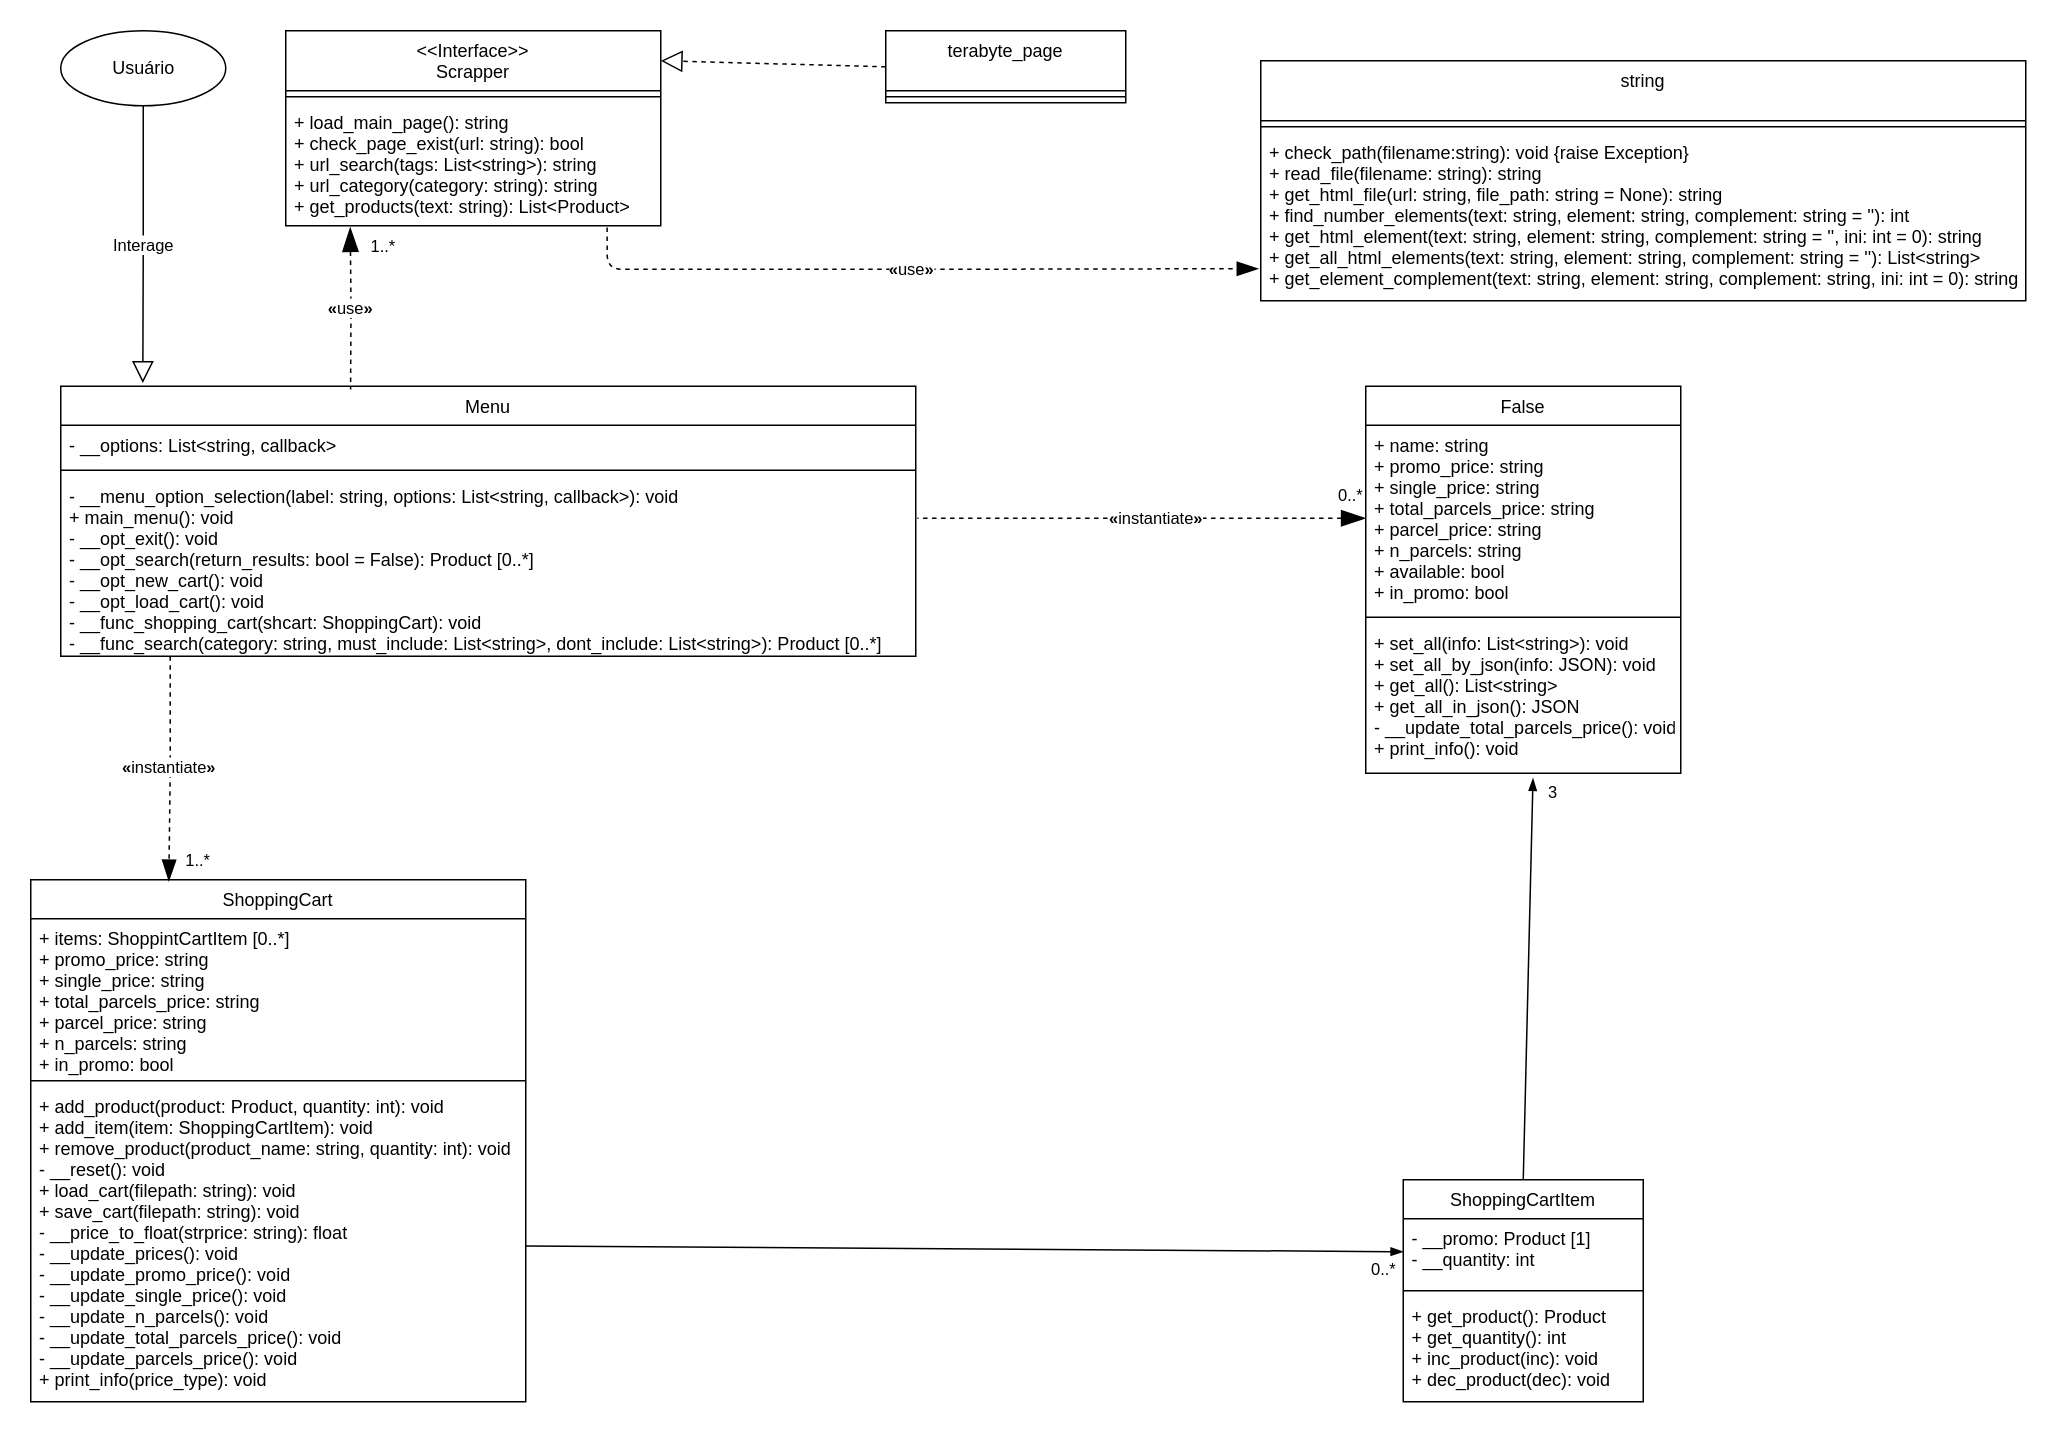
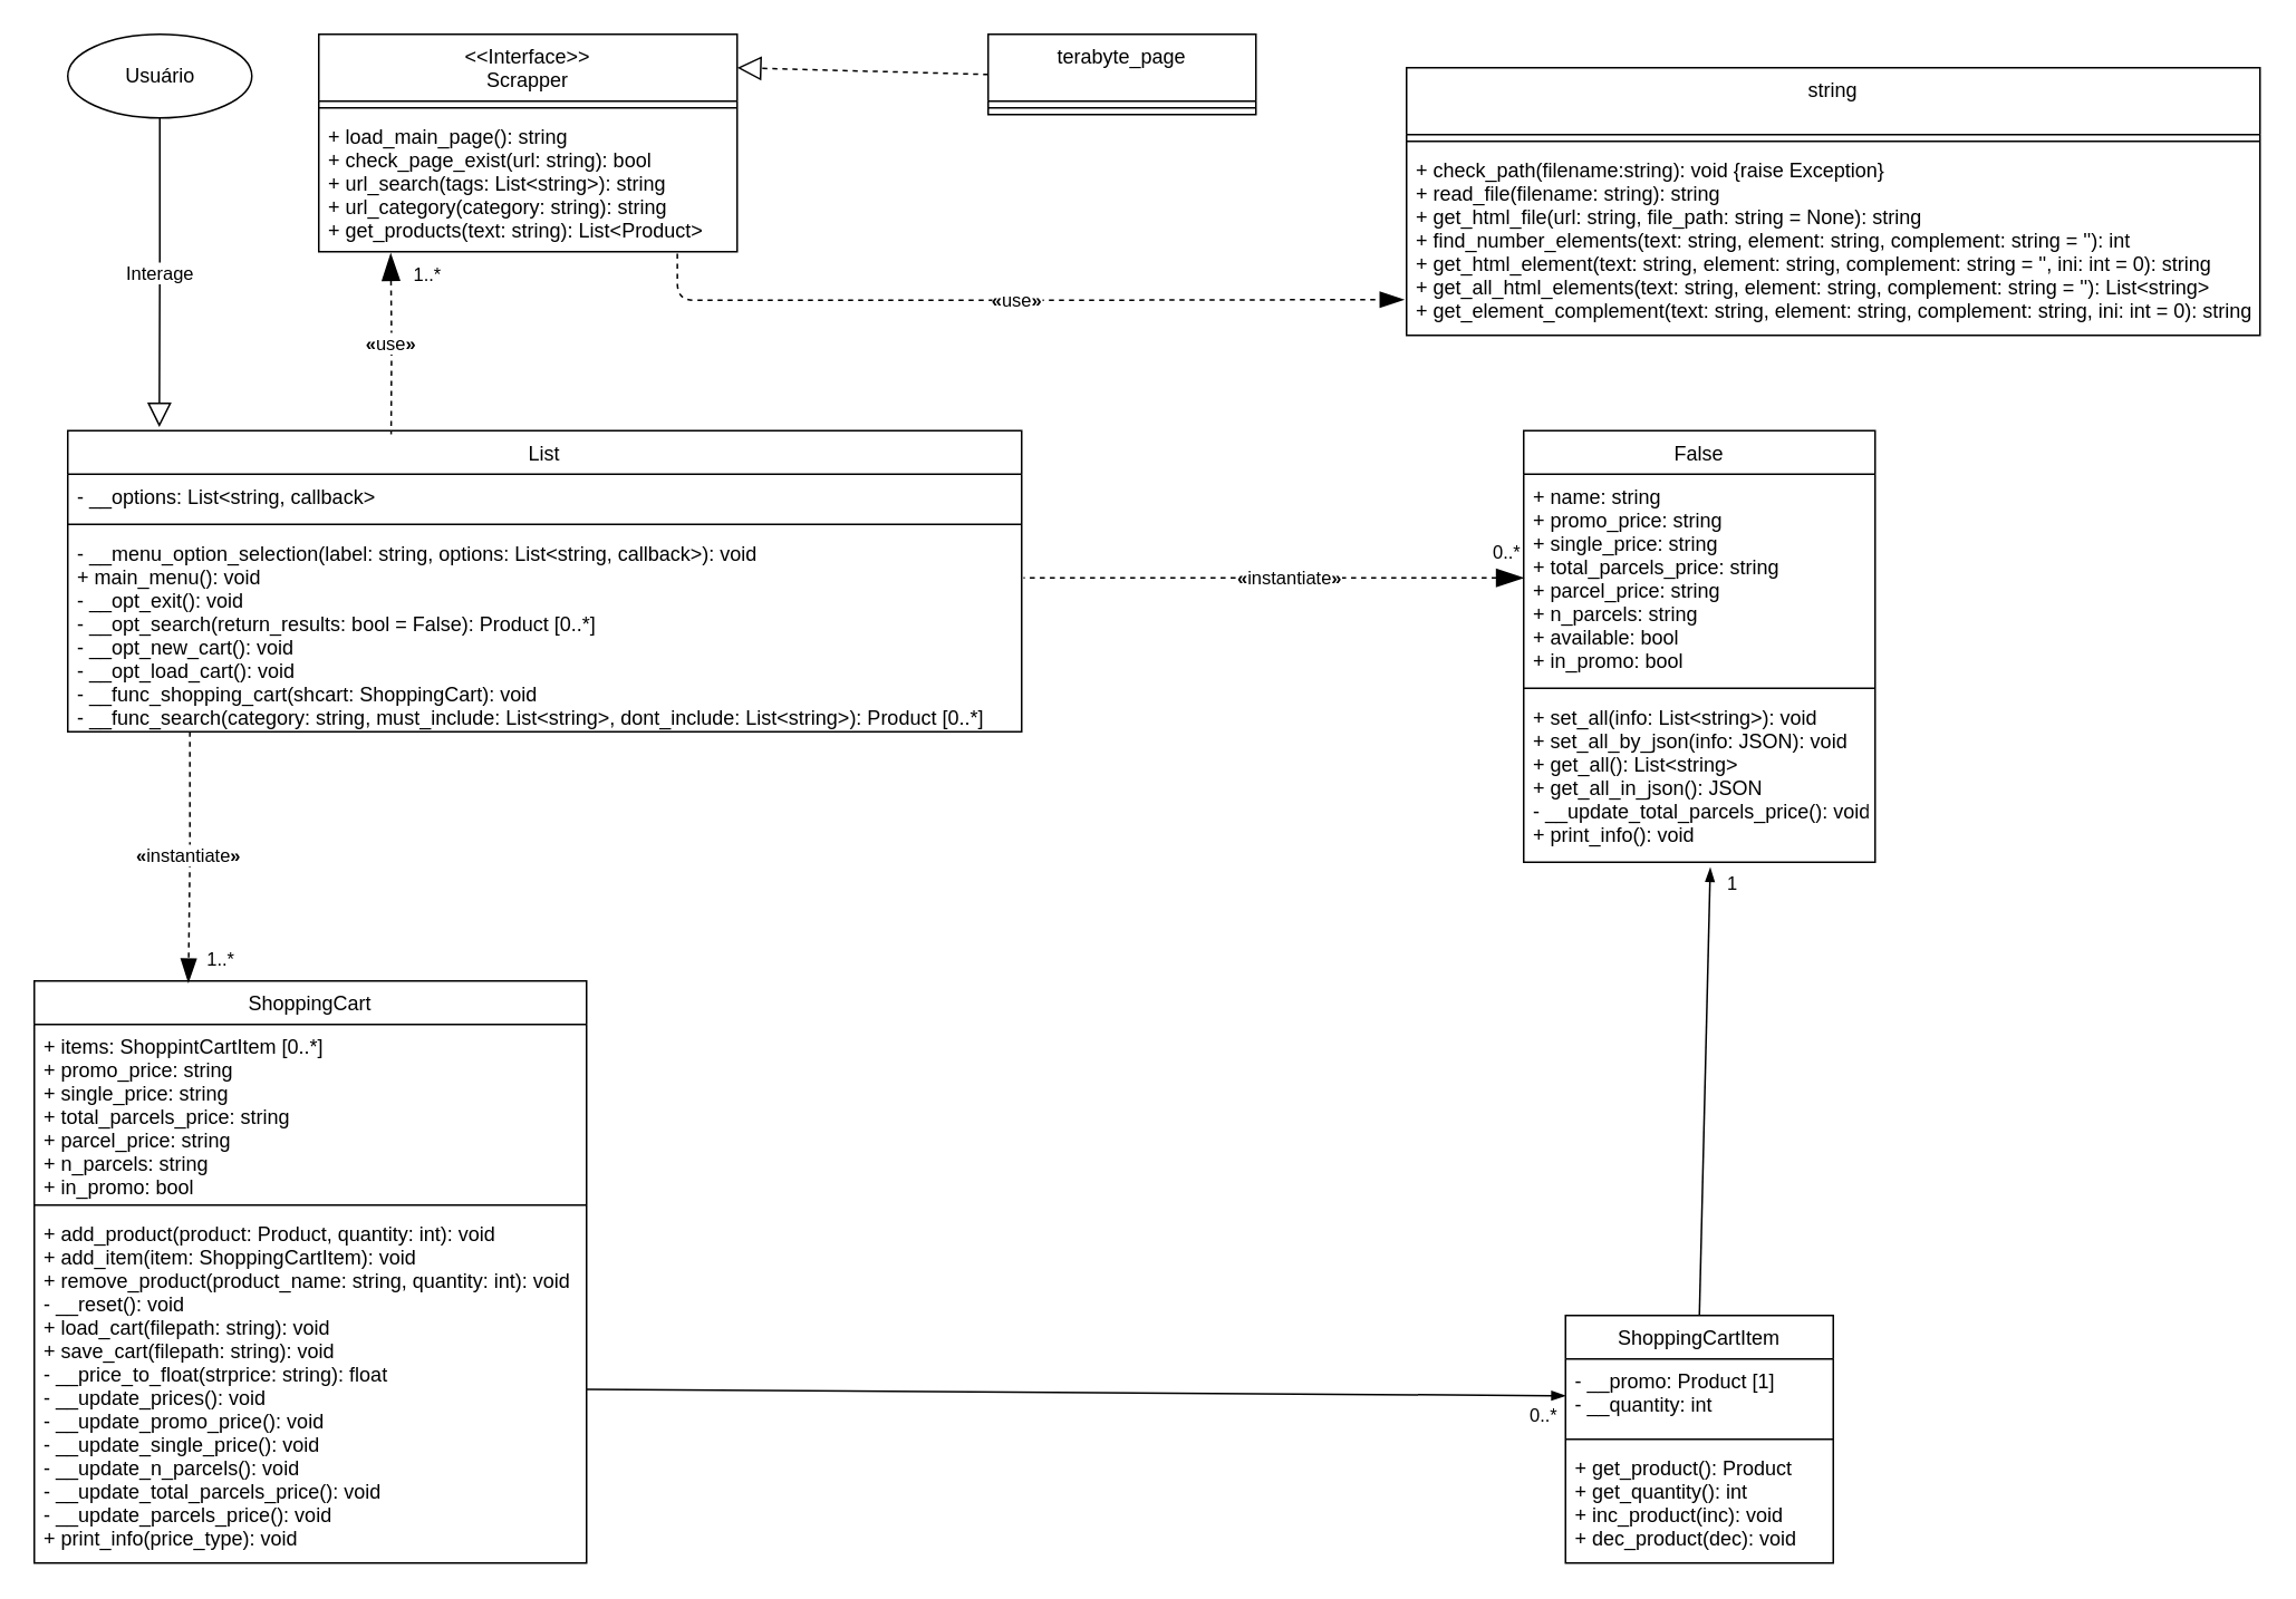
- <mxCell id="19" value="Menu" style="swimlane;fontStyle=0;align=center;verticalAlign=top;childLayout=stackLayout;horizontal=1;startSize=26;horizontalStack=0;resizeParent=1;resizeParentMax=0;resizeLast=0;collapsible=1;marginBottom=0;" vertex="1" parent="1"><mxGeometry x="40" y="257" width="570" height="180" as="geometry" /></mxCell>
+ <mxCell id="19" value="List" style="swimlane;fontStyle=0;align=center;verticalAlign=top;childLayout=stackLayout;horizontal=1;startSize=26;horizontalStack=0;resizeParent=1;resizeParentMax=0;resizeLast=0;collapsible=1;marginBottom=0;" vertex="1" parent="1"><mxGeometry x="40" y="257" width="570" height="180" as="geometry" /></mxCell>
- <mxCell id="36" value="3" style="edgeLabel;resizable=0;html=1;align=left;verticalAlign=top;" connectable="0" vertex="1" parent="1"><mxGeometry x="1030" y="515" as="geometry" /></mxCell>
+ <mxCell id="36" value="1" style="edgeLabel;resizable=0;html=1;align=left;verticalAlign=top;" connectable="0" vertex="1" parent="1"><mxGeometry x="1030" y="515" as="geometry" /></mxCell>
